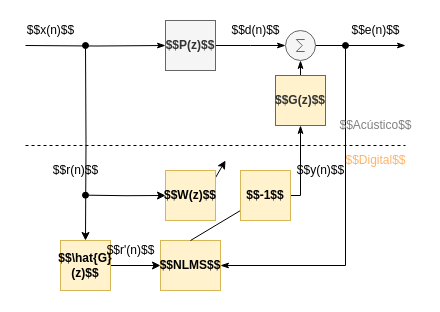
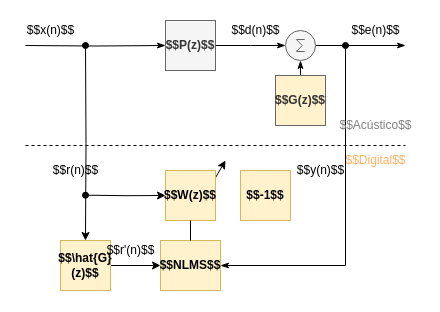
- <mxCell id="9" style="edgeStyle=orthogonalEdgeStyle;rounded=0;orthogonalLoop=1;jettySize=auto;html=1;startArrow=none;startFill=0;endArrow=classicThin;endFill=1;entryX=0.5;entryY=1;entryDx=0;entryDy=0;exitX=1;exitY=0.5;exitDx=0;exitDy=0;" parent="1" source="25" target="10" edge="1"><mxGeometry relative="1" as="geometry"><mxPoint x="300" y="240" as="sourcePoint" /><Array as="points"><mxPoint x="300" y="195" /></Array></mxGeometry></mxCell>
- <mxCell id="20" value="" style="endArrow=none;html=1;exitX=0.5;exitY=0;exitDx=0;exitDy=0;" parent="1" source="19" target="25" edge="1"><mxGeometry width="50" height="50" relative="1" as="geometry"><mxPoint x="290" y="205" as="sourcePoint" /><mxPoint x="340" y="155" as="targetPoint" /></mxGeometry></mxCell>
+ <mxCell id="20" value="" style="endArrow=none;html=1;exitX=0.5;exitY=0;exitDx=0;exitDy=0;entryX=0.5;entryY=1;entryDx=0;entryDy=0;" parent="1" source="19" target="16" edge="1"><mxGeometry width="50" height="50" relative="1" as="geometry"><mxPoint x="290" y="205" as="sourcePoint" /><mxPoint x="340" y="155" as="targetPoint" /></mxGeometry></mxCell>
